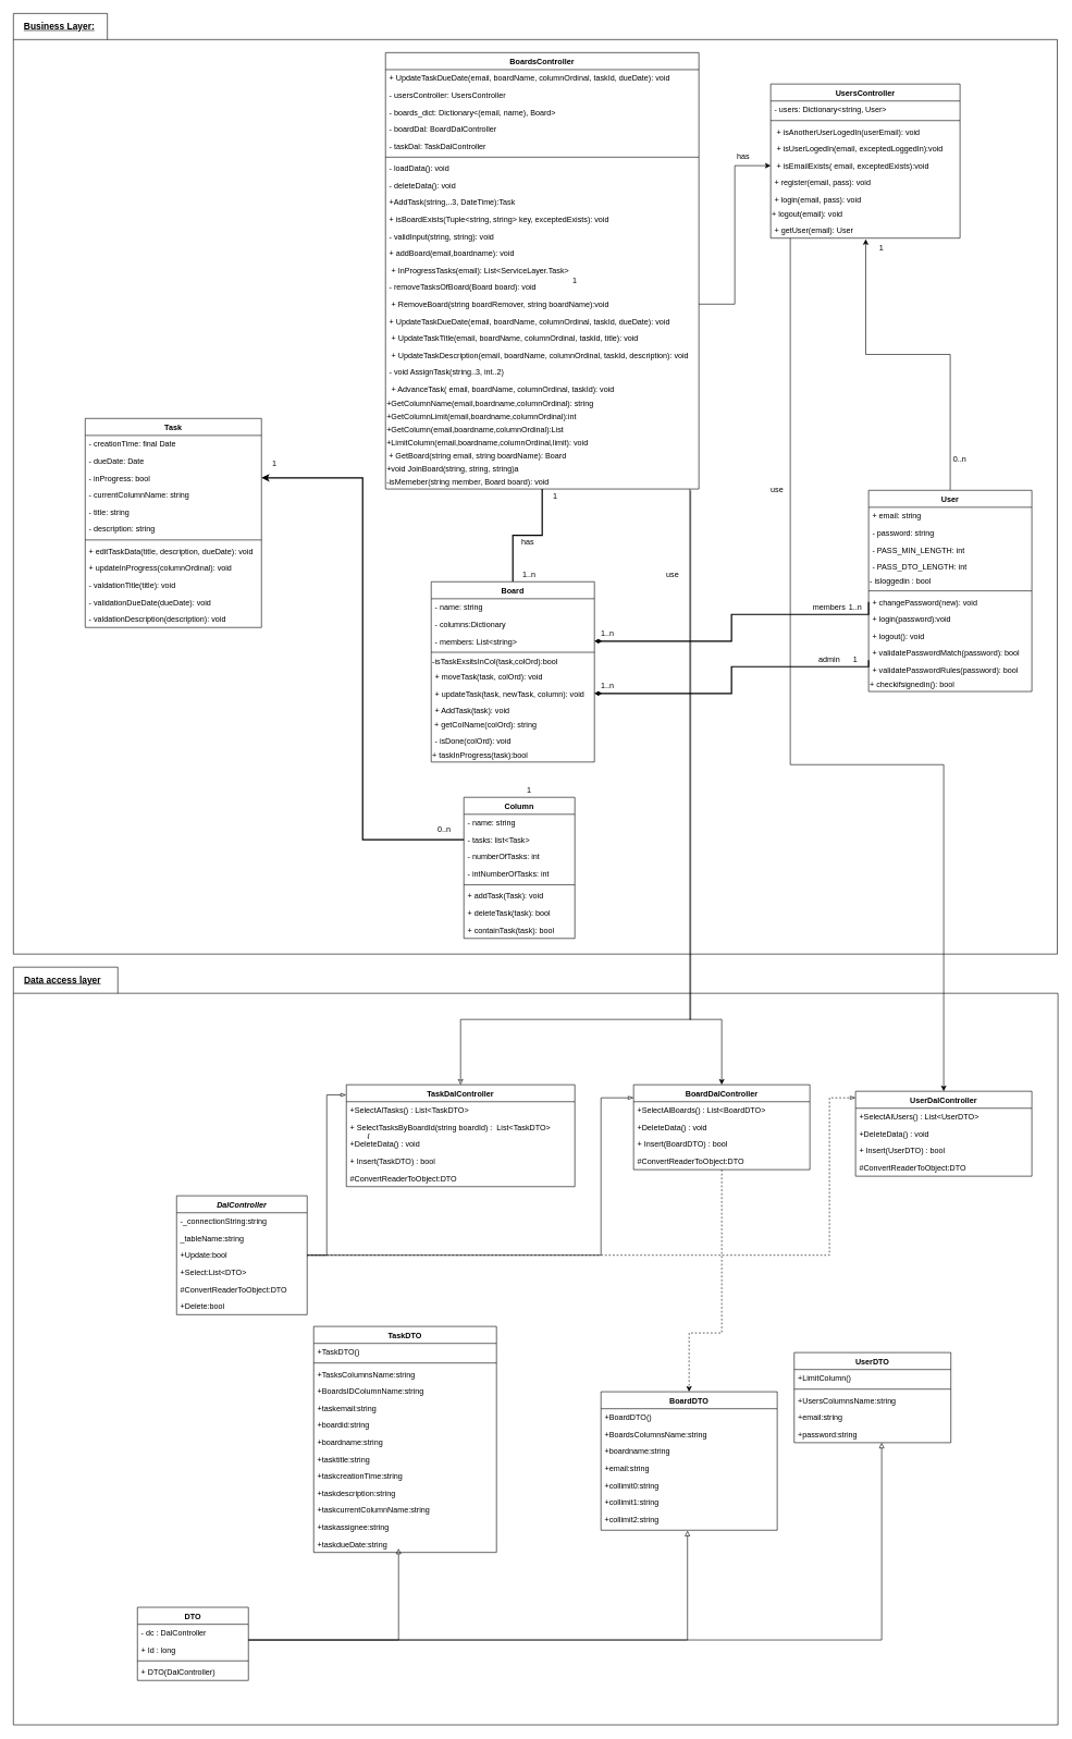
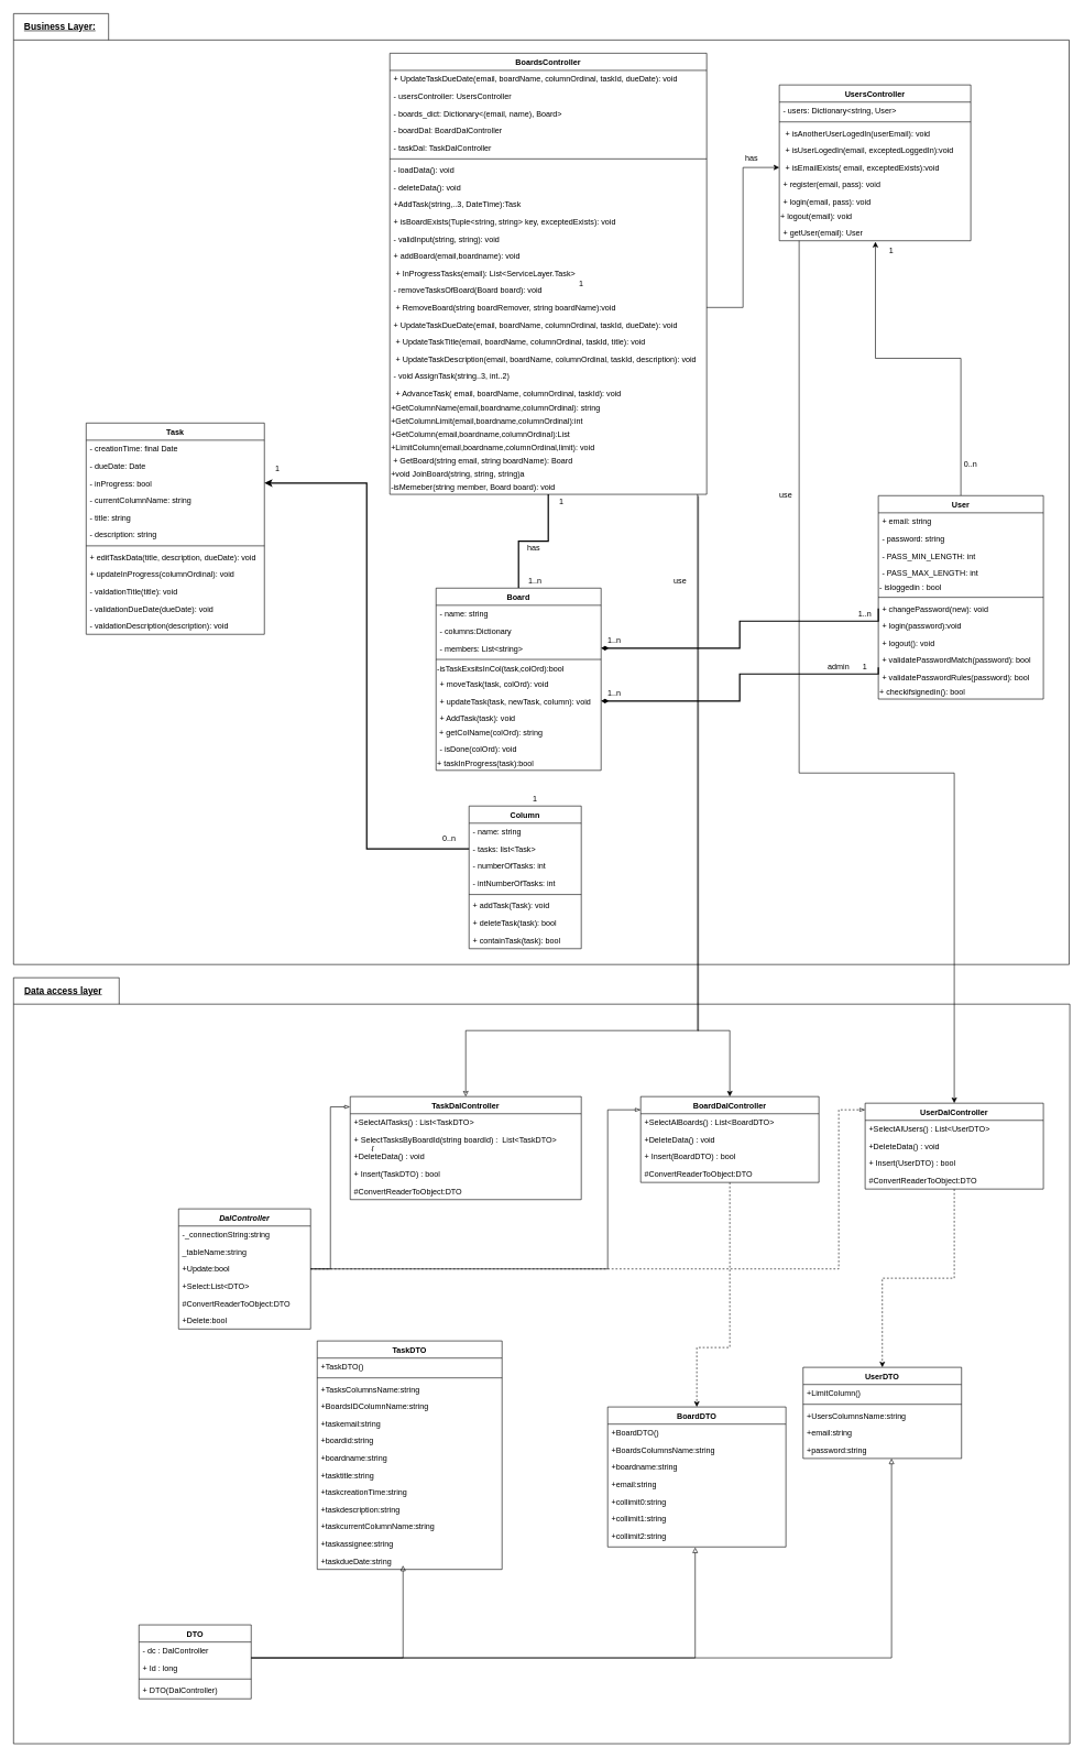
- <mxCell id="10" value="- PASS_DTO_LENGTH: int" style="text;strokeColor=none;fillColor=none;align=left;verticalAlign=top;spacingLeft=4;spacingRight=4;overflow=hidden;rotatable=0;points=[[0,0.5],[1,0.5]];portConstraint=eastwest;" vertex="1" parent="6"><mxGeometry y="104" width="250" height="26" as="geometry" /></mxCell>
+ <mxCell id="10" value="- PASS_MAX_LENGTH: int" style="text;strokeColor=none;fillColor=none;align=left;verticalAlign=top;spacingLeft=4;spacingRight=4;overflow=hidden;rotatable=0;points=[[0,0.5],[1,0.5]];portConstraint=eastwest;" vertex="1" parent="6"><mxGeometry y="104" width="250" height="26" as="geometry" /></mxCell>
- <mxCell id="178" value="members" style="text;html=1;strokeColor=none;fillColor=none;align=center;verticalAlign=middle;whiteSpace=wrap;rounded=0;" vertex="1" parent="102"><mxGeometry x="1250" y="920" width="40" height="20" as="geometry" /></mxCell>
+ <mxCell id="161" style="edgeStyle=orthogonalEdgeStyle;rounded=0;orthogonalLoop=1;jettySize=auto;html=1;entryX=0.5;entryY=0;entryDx=0;entryDy=0;endArrow=classic;endFill=1;strokeWidth=1;dashed=1;" edge="1" parent="102" source="162" target="133"><mxGeometry relative="1" as="geometry" /></mxCell>
